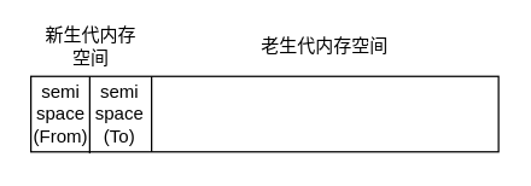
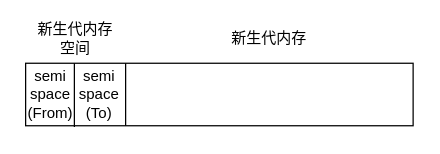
- <mxCell id="5" value="老生代内存空间" style="text;html=1;strokeColor=none;fillColor=none;align=center;verticalAlign=middle;whiteSpace=wrap;rounded=0;" parent="1" vertex="1"><mxGeometry x="100" y="20" width="230" height="20" as="geometry" /></mxCell>
+ <mxCell id="5" value="新生代内存" style="text;html=1;strokeColor=none;fillColor=none;align=center;verticalAlign=middle;whiteSpace=wrap;rounded=0;" parent="1" vertex="1"><mxGeometry x="100" y="20" width="230" height="20" as="geometry" /></mxCell>
